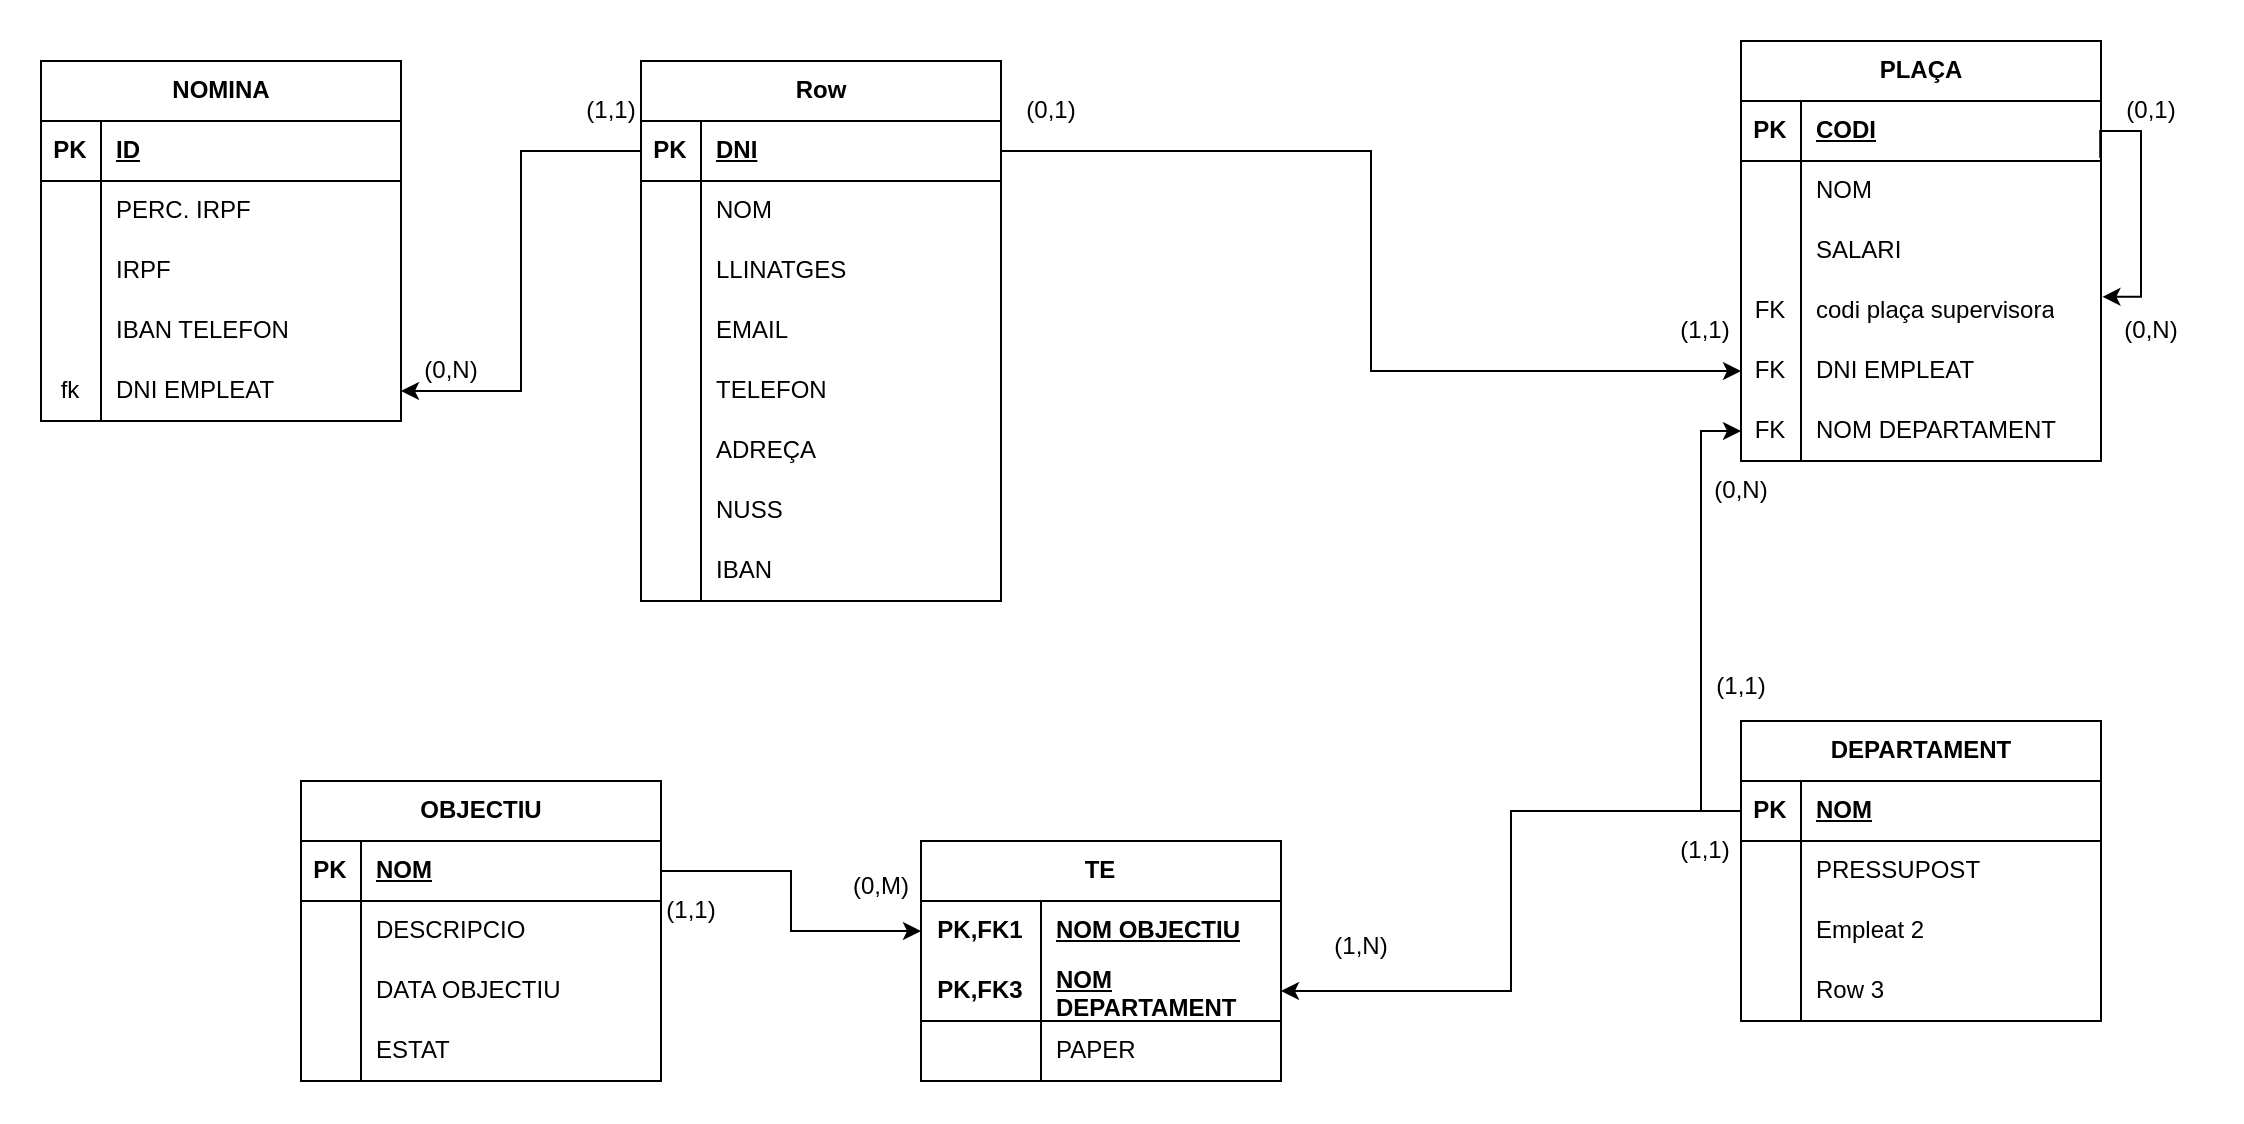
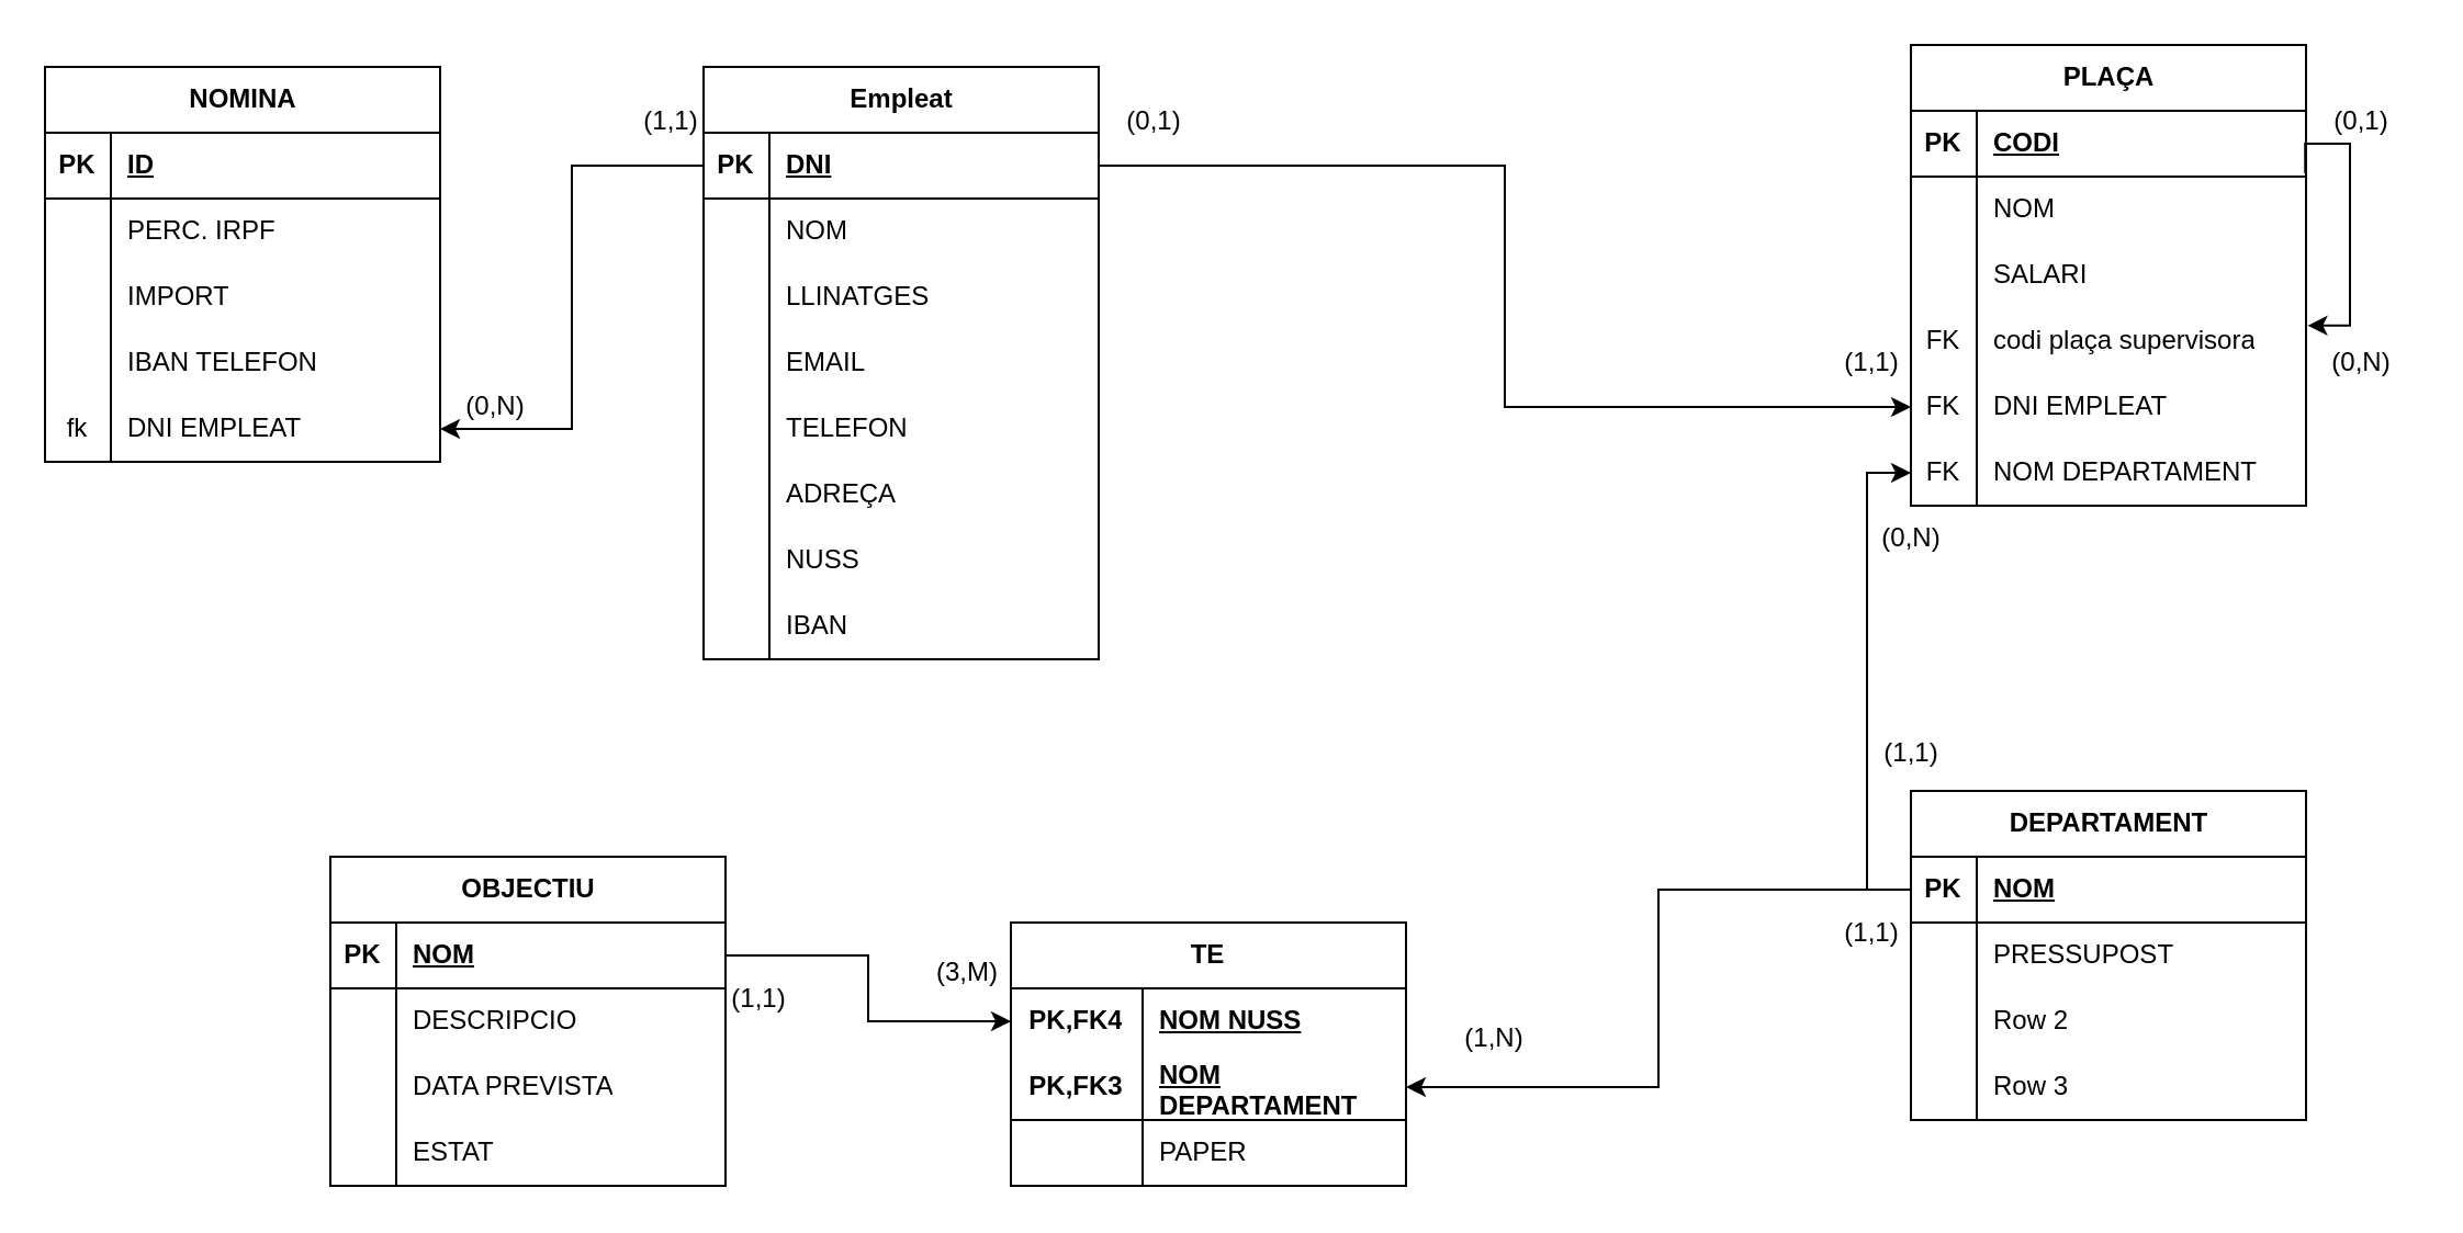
- <mxCell id="3" value="Row" style="shape=table;startSize=30;container=1;collapsible=1;childLayout=tableLayout;fixedRows=1;rowLines=0;fontStyle=1;align=center;resizeLast=1;html=1;" parent="1" vertex="1"><mxGeometry x="320" y="30" width="180" height="270" as="geometry" /></mxCell>
+ <mxCell id="3" value="Empleat" style="shape=table;startSize=30;container=1;collapsible=1;childLayout=tableLayout;fixedRows=1;rowLines=0;fontStyle=1;align=center;resizeLast=1;html=1;" parent="1" vertex="1"><mxGeometry x="320" y="30" width="180" height="270" as="geometry" /></mxCell>
- <mxCell id="37" value="IRPF" style="shape=partialRectangle;connectable=0;fillColor=none;top=0;left=0;bottom=0;right=0;align=left;spacingLeft=6;overflow=hidden;whiteSpace=wrap;html=1;" parent="35" vertex="1"><mxGeometry x="30" width="150" height="30" as="geometry"><mxRectangle width="150" height="30" as="alternateBounds" /></mxGeometry></mxCell>
+ <mxCell id="37" value="IMPORT" style="shape=partialRectangle;connectable=0;fillColor=none;top=0;left=0;bottom=0;right=0;align=left;spacingLeft=6;overflow=hidden;whiteSpace=wrap;html=1;" parent="35" vertex="1"><mxGeometry x="30" width="150" height="30" as="geometry"><mxRectangle width="150" height="30" as="alternateBounds" /></mxGeometry></mxCell>
- <mxCell id="113" value="(0,M)" style="text;html=1;align=center;verticalAlign=middle;resizable=0;points=[];autosize=1;strokeColor=none;fillColor=none;" parent="1" vertex="1"><mxGeometry x="415" y="428" width="50" height="30" as="geometry" /></mxCell>
+ <mxCell id="113" value="(3,M)" style="text;html=1;align=center;verticalAlign=middle;resizable=0;points=[];autosize=1;strokeColor=none;fillColor=none;" parent="1" vertex="1"><mxGeometry x="415" y="428" width="50" height="30" as="geometry" /></mxCell>
- <mxCell id="80" value="PK,FK1" style="shape=partialRectangle;connectable=0;fillColor=none;top=0;left=0;bottom=0;right=0;fontStyle=1;overflow=hidden;html=1;whiteSpace=wrap;" parent="79" vertex="1"><mxGeometry width="60" height="30" as="geometry"><mxRectangle width="60" height="30" as="alternateBounds" /></mxGeometry></mxCell>
+ <mxCell id="80" value="PK,FK4" style="shape=partialRectangle;connectable=0;fillColor=none;top=0;left=0;bottom=0;right=0;fontStyle=1;overflow=hidden;html=1;whiteSpace=wrap;" parent="79" vertex="1"><mxGeometry width="60" height="30" as="geometry"><mxRectangle width="60" height="30" as="alternateBounds" /></mxGeometry></mxCell>
- <mxCell id="81" value="NOM OBJECTIU" style="shape=partialRectangle;connectable=0;fillColor=none;top=0;left=0;bottom=0;right=0;align=left;spacingLeft=6;fontStyle=5;overflow=hidden;html=1;whiteSpace=wrap;" parent="79" vertex="1"><mxGeometry x="60" width="120" height="30" as="geometry"><mxRectangle width="120" height="30" as="alternateBounds" /></mxGeometry></mxCell>
+ <mxCell id="81" value="NOM NUSS" style="shape=partialRectangle;connectable=0;fillColor=none;top=0;left=0;bottom=0;right=0;align=left;spacingLeft=6;fontStyle=5;overflow=hidden;html=1;whiteSpace=wrap;" parent="79" vertex="1"><mxGeometry x="60" width="120" height="30" as="geometry"><mxRectangle width="120" height="30" as="alternateBounds" /></mxGeometry></mxCell>
- <mxCell id="74" value="Empleat 2" style="shape=partialRectangle;connectable=0;fillColor=none;top=0;left=0;bottom=0;right=0;align=left;spacingLeft=6;overflow=hidden;whiteSpace=wrap;html=1;" parent="72" vertex="1"><mxGeometry x="30" width="150" height="30" as="geometry"><mxRectangle width="150" height="30" as="alternateBounds" /></mxGeometry></mxCell>
+ <mxCell id="74" value="Row 2" style="shape=partialRectangle;connectable=0;fillColor=none;top=0;left=0;bottom=0;right=0;align=left;spacingLeft=6;overflow=hidden;whiteSpace=wrap;html=1;" parent="72" vertex="1"><mxGeometry x="30" width="150" height="30" as="geometry"><mxRectangle width="150" height="30" as="alternateBounds" /></mxGeometry></mxCell>
- <mxCell id="99" value="DATA OBJECTIU" style="shape=partialRectangle;connectable=0;fillColor=none;top=0;left=0;bottom=0;right=0;align=left;spacingLeft=6;overflow=hidden;whiteSpace=wrap;html=1;" parent="97" vertex="1"><mxGeometry x="30" width="150" height="30" as="geometry"><mxRectangle width="150" height="30" as="alternateBounds" /></mxGeometry></mxCell>
+ <mxCell id="99" value="DATA PREVISTA" style="shape=partialRectangle;connectable=0;fillColor=none;top=0;left=0;bottom=0;right=0;align=left;spacingLeft=6;overflow=hidden;whiteSpace=wrap;html=1;" parent="97" vertex="1"><mxGeometry x="30" width="150" height="30" as="geometry"><mxRectangle width="150" height="30" as="alternateBounds" /></mxGeometry></mxCell>
